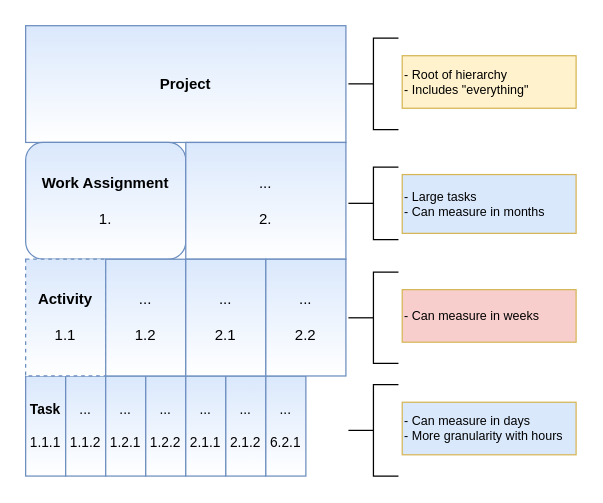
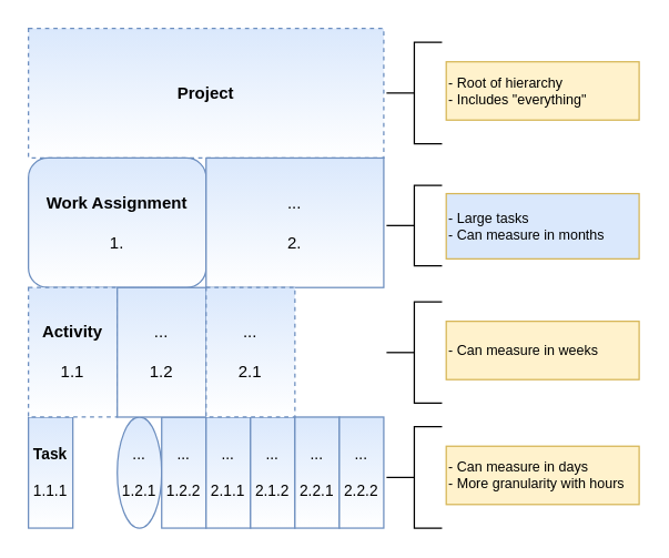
- <mxCell id="10" value="Project" style="rounded=0;whiteSpace=wrap;html=1;fillColor=#dae8fc;strokeColor=#6c8ebf;fontStyle=1;gradientColor=#ffffff;gradientDirection=south;" vertex="1" parent="1"><mxGeometry x="20" y="20" width="256" height="93.333" as="geometry" /></mxCell>
+ <mxCell id="10" value="Project" style="rounded=0;whiteSpace=wrap;html=1;fillColor=#dae8fc;strokeColor=#6c8ebf;fontStyle=1;gradientColor=#ffffff;gradientDirection=south;dashed=1;" vertex="1" parent="1"><mxGeometry x="20" y="20" width="256" height="93.333" as="geometry" /></mxCell>
- <mxCell id="22" value="- Can measure in weeks" style="rounded=0;whiteSpace=wrap;html=1;strokeWidth=1;fontSize=10;fillColor=#f8cecc;strokeColor=#d6b656;align=left;" vertex="1" parent="1"><mxGeometry x="321" y="231" width="139" height="42" as="geometry" /></mxCell>
+ <mxCell id="22" value="- Can measure in weeks" style="rounded=0;whiteSpace=wrap;html=1;strokeWidth=1;fontSize=10;fillColor=#fff2cc;strokeColor=#d6b656;align=left;" vertex="1" parent="1"><mxGeometry x="321" y="231" width="139" height="42" as="geometry" /></mxCell>
- <mxCell id="15" value="...&lt;br&gt;&lt;br&gt;2.1" style="rounded=0;whiteSpace=wrap;html=1;fillColor=#dae8fc;strokeColor=#6c8ebf;fontStyle=0;gradientColor=#ffffff;gradientDirection=south;" vertex="1" parent="1"><mxGeometry x="148" y="206.667" width="64" height="93.333" as="geometry" /></mxCell>
+ <mxCell id="15" value="...&lt;br&gt;&lt;br&gt;2.1" style="rounded=0;whiteSpace=wrap;html=1;fillColor=#dae8fc;strokeColor=#6c8ebf;fontStyle=0;gradientColor=#ffffff;gradientDirection=south;dashed=1;" vertex="1" parent="1"><mxGeometry x="148" y="206.667" width="64" height="93.333" as="geometry" /></mxCell>
- <mxCell id="16" value="&lt;div&gt;...&lt;/div&gt;&lt;div&gt;&lt;br&gt;&lt;/div&gt;&lt;div&gt;2.2&lt;/div&gt;" style="rounded=0;whiteSpace=wrap;html=1;fillColor=#dae8fc;strokeColor=#6c8ebf;fontStyle=0;gradientColor=#ffffff;gradientDirection=south;" vertex="1" parent="1"><mxGeometry x="212" y="206.667" width="64" height="93.333" as="geometry" /></mxCell>
- <mxCell id="3" value="...&lt;br style=&quot;font-size: 11px;&quot;&gt;&lt;br style=&quot;font-size: 11px;&quot;&gt;1.1.2" style="rounded=0;whiteSpace=wrap;html=1;fillColor=#dae8fc;strokeColor=#6c8ebf;fontStyle=0;fontSize=11;gradientDirection=south;gradientColor=#ffffff;" vertex="1" parent="1"><mxGeometry x="52" y="300" width="32" height="80" as="geometry" /></mxCell>
- <mxCell id="4" value="...&lt;br&gt;&lt;br&gt;1.2.1" style="rounded=0;whiteSpace=wrap;html=1;fillColor=#dae8fc;strokeColor=#6c8ebf;fontStyle=0;fontSize=11;gradientDirection=south;gradientColor=#ffffff;" vertex="1" parent="1"><mxGeometry x="84" y="300" width="32" height="80" as="geometry" /></mxCell>
+ <mxCell id="4" value="...&lt;br&gt;&lt;br&gt;1.2.1" style="ellipse;whiteSpace=wrap;html=1;fillColor=#dae8fc;strokeColor=#6c8ebf;fontStyle=0;fontSize=11;gradientDirection=south;gradientColor=#ffffff;" vertex="1" parent="1"><mxGeometry x="84" y="300" width="32" height="80" as="geometry" /></mxCell>
- <mxCell id="8" value="...&lt;br&gt;&lt;div&gt;&lt;br&gt;&lt;/div&gt;&lt;div&gt;6.2.1&lt;br&gt;&lt;/div&gt;" style="rounded=0;whiteSpace=wrap;html=1;fillColor=#dae8fc;strokeColor=#6c8ebf;fontStyle=0;gradientColor=#ffffff;fontSize=11;gradientDirection=south;" vertex="1" parent="1"><mxGeometry x="212" y="300" width="32" height="80" as="geometry" /></mxCell>
+ <mxCell id="8" value="...&lt;br&gt;&lt;div&gt;&lt;br&gt;&lt;/div&gt;&lt;div&gt;2.2.1&lt;br&gt;&lt;/div&gt;" style="rounded=0;whiteSpace=wrap;html=1;fillColor=#dae8fc;strokeColor=#6c8ebf;fontStyle=0;gradientColor=#ffffff;fontSize=11;gradientDirection=south;" vertex="1" parent="1"><mxGeometry x="212" y="300" width="32" height="80" as="geometry" /></mxCell>
+ <mxCell id="9" value="&lt;div&gt;...&lt;/div&gt;&lt;div&gt;&lt;br&gt;&lt;/div&gt;&lt;div&gt;2.2.2&lt;/div&gt;" style="rounded=0;whiteSpace=wrap;html=1;fillColor=#dae8fc;strokeColor=#6c8ebf;fontStyle=0;gradientColor=#ffffff;fontSize=11;gradientDirection=south;" vertex="1" parent="1"><mxGeometry x="244" y="300" width="32" height="80" as="geometry" /></mxCell>
- <mxCell id="24" value="- Can measure in days&lt;br style=&quot;font-size: 10px;&quot;&gt;- More granularity with hours" style="rounded=0;whiteSpace=wrap;html=1;strokeWidth=1;fontSize=10;fillColor=#dae8fc;strokeColor=#d6b656;align=left;" vertex="1" parent="1"><mxGeometry x="321" y="321" width="139" height="42" as="geometry" /></mxCell>
+ <mxCell id="24" value="- Can measure in days&lt;br style=&quot;font-size: 10px;&quot;&gt;- More granularity with hours" style="rounded=0;whiteSpace=wrap;html=1;strokeWidth=1;fontSize=10;fillColor=#fff2cc;strokeColor=#d6b656;align=left;" vertex="1" parent="1"><mxGeometry x="321" y="321" width="139" height="42" as="geometry" /></mxCell>
